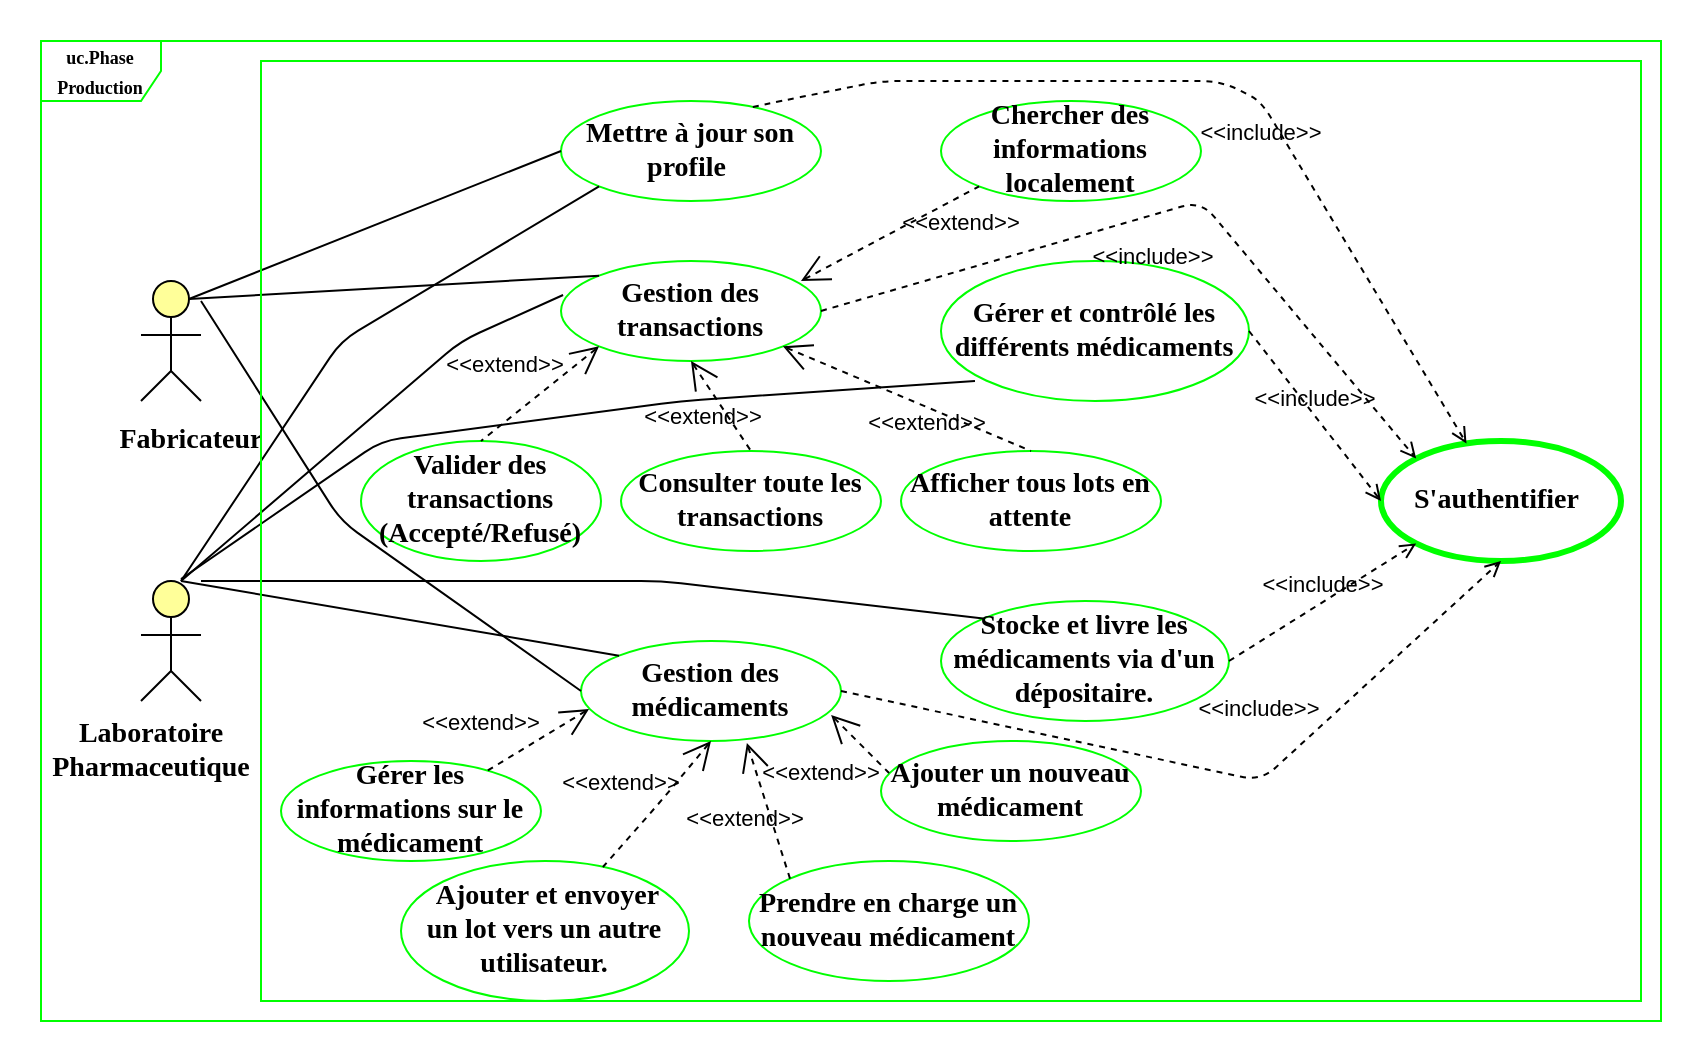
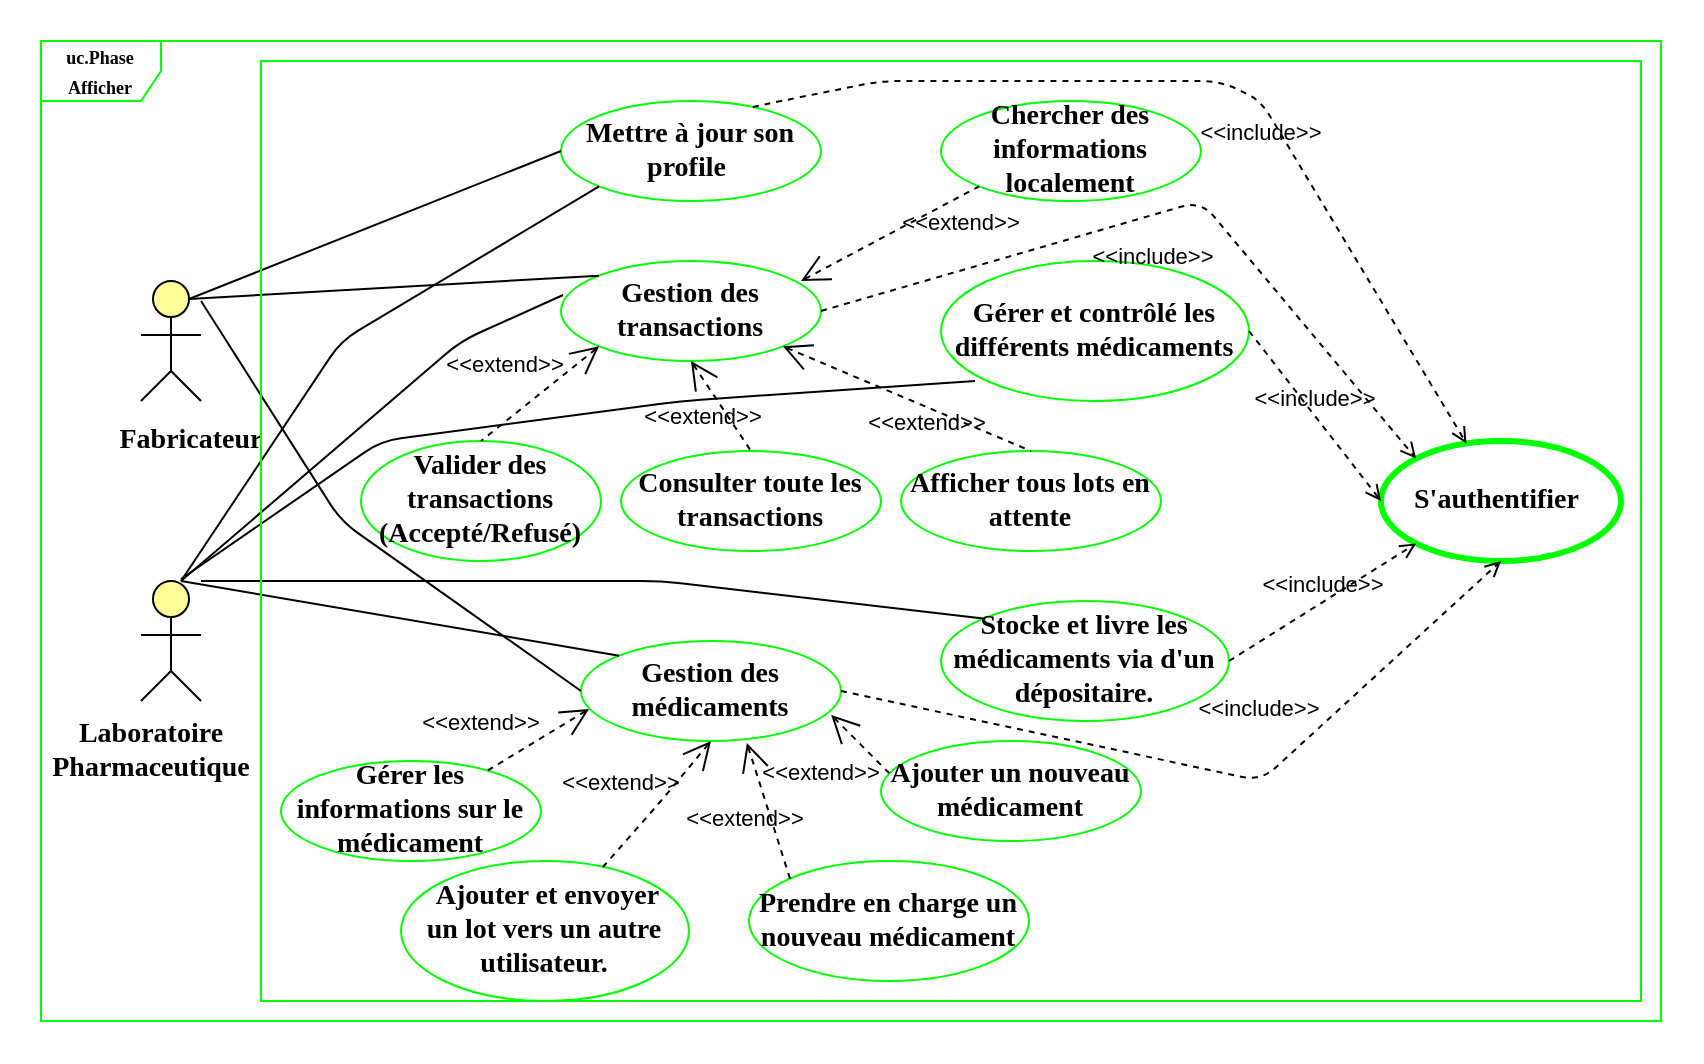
- <mxCell id="43" value="&lt;font style=&quot;font-size: 9px&quot; face=&quot;Times New Roman&quot;&gt;&lt;b&gt;uc.Phase&lt;br&gt;Production&lt;/b&gt;&lt;/font&gt;" style="shape=umlFrame;whiteSpace=wrap;html=1;strokeColor=#00FF00;fillColor=#FFFFFF;" vertex="1" parent="1"><mxGeometry x="20" y="20" width="810" height="490" as="geometry" /></mxCell>
+ <mxCell id="43" value="&lt;font style=&quot;font-size: 9px&quot; face=&quot;Times New Roman&quot;&gt;&lt;b&gt;uc.Phase&lt;br&gt;Afficher&lt;/b&gt;&lt;/font&gt;" style="shape=umlFrame;whiteSpace=wrap;html=1;strokeColor=#00FF00;fillColor=#FFFFFF;" vertex="1" parent="1"><mxGeometry x="20" y="20" width="810" height="490" as="geometry" /></mxCell>
